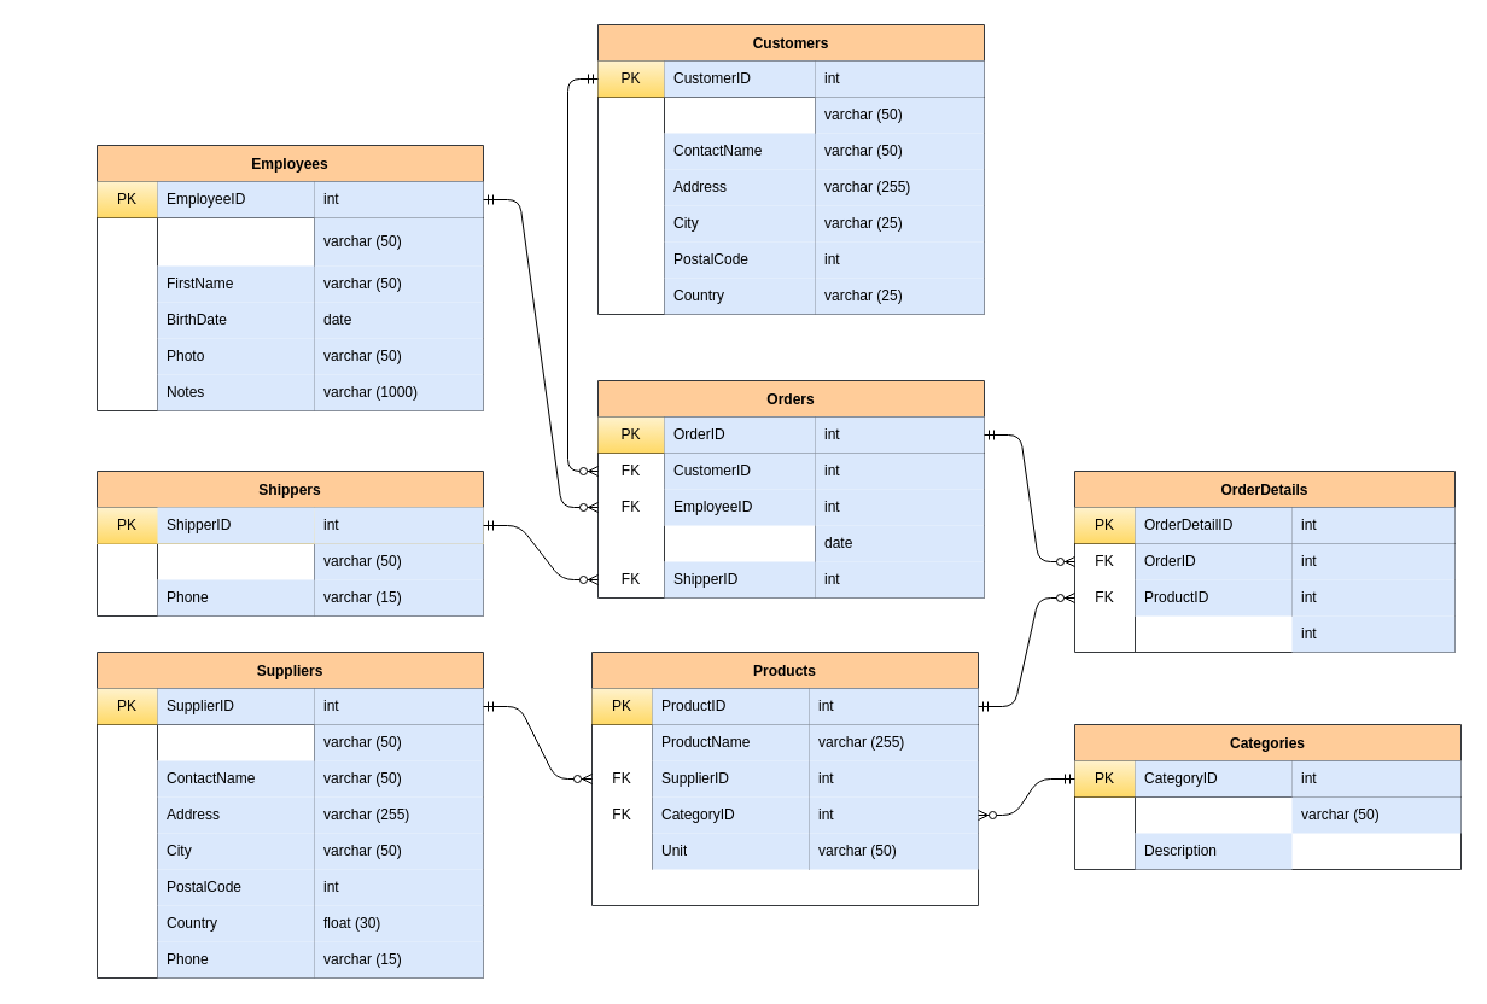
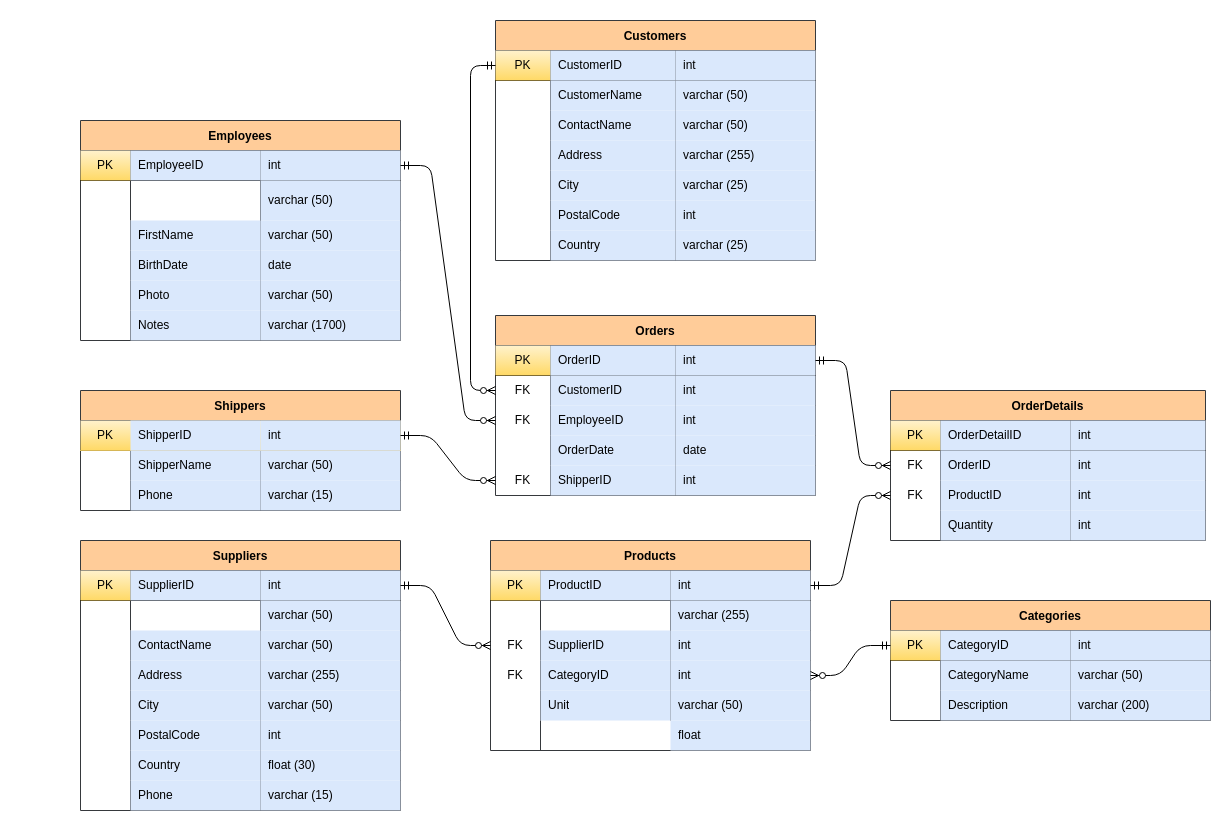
+ <mxCell id="9" value="CustomerName" style="shape=partialRectangle;html=1;whiteSpace=wrap;connectable=0;fillColor=#dae8fc;top=0;left=0;bottom=0;right=0;align=left;spacingLeft=6;overflow=hidden;strokeColor=#6c8ebf;" parent="7" vertex="1"><mxGeometry x="55" width="125" height="30" as="geometry" /></mxCell>
- <mxCell id="73" value="varchar (1000)" style="shape=partialRectangle;html=1;whiteSpace=wrap;connectable=0;fillColor=#dae8fc;top=0;left=0;bottom=0;right=0;align=left;spacingLeft=6;overflow=hidden;strokeColor=#6c8ebf;" parent="70" vertex="1"><mxGeometry x="180" width="140" height="30" as="geometry" /></mxCell>
+ <mxCell id="73" value="varchar (1700)" style="shape=partialRectangle;html=1;whiteSpace=wrap;connectable=0;fillColor=#dae8fc;top=0;left=0;bottom=0;right=0;align=left;spacingLeft=6;overflow=hidden;strokeColor=#6c8ebf;" parent="70" vertex="1"><mxGeometry x="180" width="140" height="30" as="geometry" /></mxCell>
+ <mxCell id="107" value="OrderDate" style="shape=partialRectangle;html=1;whiteSpace=wrap;connectable=0;fillColor=#dae8fc;top=0;left=0;bottom=0;right=0;align=left;spacingLeft=6;overflow=hidden;strokeColor=#6c8ebf;" parent="105" vertex="1"><mxGeometry x="55" width="125" height="30" as="geometry" /></mxCell>
+ <mxCell id="146" value="ShipperName" style="shape=partialRectangle;html=1;whiteSpace=wrap;connectable=0;fillColor=#dae8fc;top=0;left=0;bottom=0;right=0;align=left;spacingLeft=6;overflow=hidden;strokeColor=#6c8ebf;" parent="144" vertex="1"><mxGeometry x="50" width="130" height="30" as="geometry" /></mxCell>
+ <mxCell id="90" value="Quantity" style="shape=partialRectangle;html=1;whiteSpace=wrap;connectable=0;fillColor=#dae8fc;top=0;left=0;bottom=0;right=0;align=left;spacingLeft=6;overflow=hidden;strokeColor=#6c8ebf;" parent="88" vertex="1"><mxGeometry x="50" width="130" height="30" as="geometry" /></mxCell>
- <mxCell id="122" value="ProductName" style="shape=partialRectangle;html=1;whiteSpace=wrap;connectable=0;fillColor=#dae8fc;top=0;left=0;bottom=0;right=0;align=left;spacingLeft=6;overflow=hidden;strokeColor=#6c8ebf;" parent="120" vertex="1"><mxGeometry x="50" width="130" height="30" as="geometry" /></mxCell>
+ <mxCell id="44" value="CategoryName" style="shape=partialRectangle;html=1;whiteSpace=wrap;connectable=0;fillColor=#dae8fc;top=0;left=0;bottom=0;right=0;align=left;spacingLeft=6;overflow=hidden;strokeColor=#6c8ebf;" parent="42" vertex="1"><mxGeometry x="50" width="130" height="30" as="geometry" /></mxCell>
+ <mxCell id="49" value="varchar (200)" style="shape=partialRectangle;html=1;whiteSpace=wrap;connectable=0;fillColor=#dae8fc;top=0;left=0;bottom=0;right=0;align=left;spacingLeft=6;overflow=hidden;strokeColor=#6c8ebf;" parent="46" vertex="1"><mxGeometry x="180" width="140" height="30" as="geometry" /></mxCell>
+ <mxCell id="138" value="float" style="shape=partialRectangle;html=1;whiteSpace=wrap;connectable=0;fillColor=#dae8fc;top=0;left=0;bottom=0;right=0;align=left;spacingLeft=6;overflow=hidden;strokeColor=#6c8ebf;" parent="136" vertex="1"><mxGeometry x="180" width="140" height="30" as="geometry" /></mxCell>
